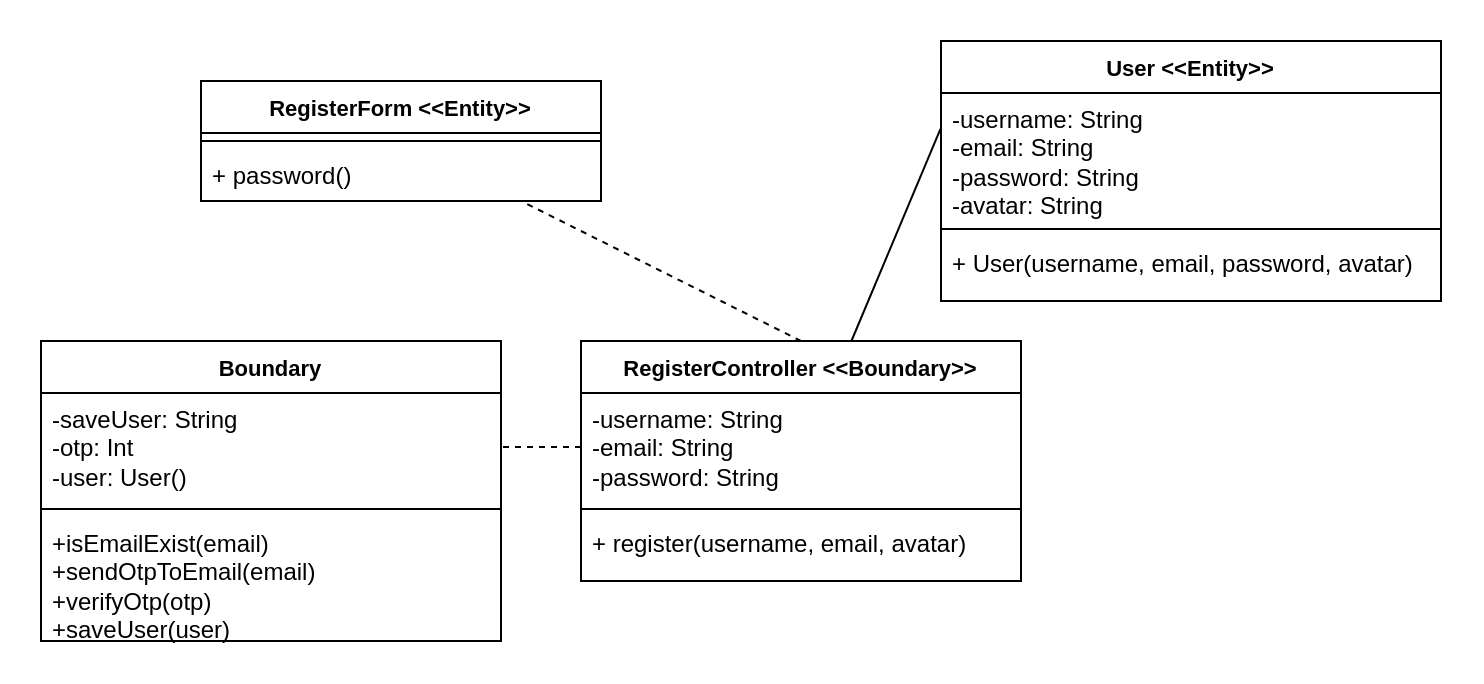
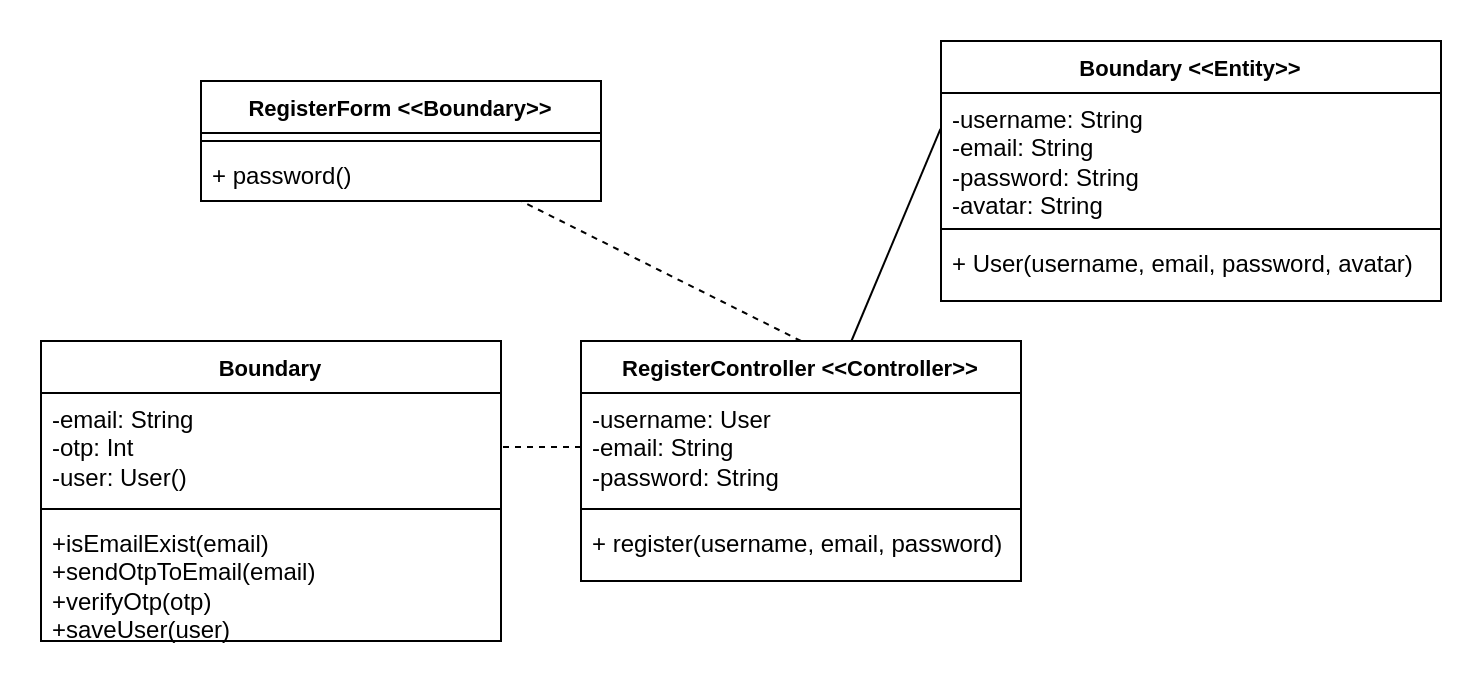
- <mxCell id="9" value="&lt;font style=&quot;font-size: 11px;&quot;&gt;User&amp;nbsp;&lt;/font&gt;&lt;span style=&quot;font-size: 11px; background-color: initial;&quot;&gt;&amp;lt;&amp;lt;Entity&amp;gt;&amp;gt;&lt;/span&gt;" style="swimlane;fontStyle=1;align=center;verticalAlign=top;childLayout=stackLayout;horizontal=1;startSize=26;horizontalStack=0;resizeParent=1;resizeParentMax=0;resizeLast=0;collapsible=1;marginBottom=0;whiteSpace=wrap;html=1;" vertex="1" parent="1"><mxGeometry x="470" y="20" width="250" height="130" as="geometry" /></mxCell>
+ <mxCell id="9" value="&lt;font style=&quot;font-size: 11px;&quot;&gt;Boundary&amp;nbsp;&lt;/font&gt;&lt;span style=&quot;font-size: 11px; background-color: initial;&quot;&gt;&amp;lt;&amp;lt;Entity&amp;gt;&amp;gt;&lt;/span&gt;" style="swimlane;fontStyle=1;align=center;verticalAlign=top;childLayout=stackLayout;horizontal=1;startSize=26;horizontalStack=0;resizeParent=1;resizeParentMax=0;resizeLast=0;collapsible=1;marginBottom=0;whiteSpace=wrap;html=1;" vertex="1" parent="1"><mxGeometry x="470" y="20" width="250" height="130" as="geometry" /></mxCell>
- <mxCell id="2" value="&lt;font style=&quot;font-size: 11px;&quot;&gt;RegisterForm&amp;nbsp;&lt;/font&gt;&lt;span style=&quot;font-size: 11px; background-color: initial;&quot;&gt;&amp;lt;&amp;lt;Entity&amp;gt;&amp;gt;&lt;/span&gt;" style="swimlane;fontStyle=1;align=center;verticalAlign=top;childLayout=stackLayout;horizontal=1;startSize=26;horizontalStack=0;resizeParent=1;resizeParentMax=0;resizeLast=0;collapsible=1;marginBottom=0;whiteSpace=wrap;html=1;" vertex="1" parent="1"><mxGeometry x="100" y="40" width="200" height="60" as="geometry" /></mxCell>
+ <mxCell id="2" value="&lt;font style=&quot;font-size: 11px;&quot;&gt;RegisterForm&amp;nbsp;&lt;/font&gt;&lt;span style=&quot;font-size: 11px; background-color: initial;&quot;&gt;&amp;lt;&amp;lt;Boundary&amp;gt;&amp;gt;&lt;/span&gt;" style="swimlane;fontStyle=1;align=center;verticalAlign=top;childLayout=stackLayout;horizontal=1;startSize=26;horizontalStack=0;resizeParent=1;resizeParentMax=0;resizeLast=0;collapsible=1;marginBottom=0;whiteSpace=wrap;html=1;" vertex="1" parent="1"><mxGeometry x="100" y="40" width="200" height="60" as="geometry" /></mxCell>
- <mxCell id="5" value="&lt;font style=&quot;font-size: 11px;&quot;&gt;RegisterController&amp;nbsp;&lt;/font&gt;&lt;span style=&quot;font-size: 11px; background-color: initial;&quot;&gt;&amp;lt;&amp;lt;Boundary&amp;gt;&amp;gt;&lt;/span&gt;" style="swimlane;fontStyle=1;align=center;verticalAlign=top;childLayout=stackLayout;horizontal=1;startSize=26;horizontalStack=0;resizeParent=1;resizeParentMax=0;resizeLast=0;collapsible=1;marginBottom=0;whiteSpace=wrap;html=1;" vertex="1" parent="1"><mxGeometry x="290" y="170" width="220" height="120" as="geometry" /></mxCell>
+ <mxCell id="5" value="&lt;font style=&quot;font-size: 11px;&quot;&gt;RegisterController&amp;nbsp;&lt;/font&gt;&lt;span style=&quot;font-size: 11px; background-color: initial;&quot;&gt;&amp;lt;&amp;lt;Controller&amp;gt;&amp;gt;&lt;/span&gt;" style="swimlane;fontStyle=1;align=center;verticalAlign=top;childLayout=stackLayout;horizontal=1;startSize=26;horizontalStack=0;resizeParent=1;resizeParentMax=0;resizeLast=0;collapsible=1;marginBottom=0;whiteSpace=wrap;html=1;" vertex="1" parent="1"><mxGeometry x="290" y="170" width="220" height="120" as="geometry" /></mxCell>
- <mxCell id="16" value="&lt;span style=&quot;background-color: initial;&quot;&gt;-saveUser: String&lt;/span&gt;&lt;div&gt;-otp: Int&lt;/div&gt;&lt;div&gt;-user: User()&lt;/div&gt;" style="text;strokeColor=none;fillColor=none;align=left;verticalAlign=top;spacingLeft=4;spacingRight=4;overflow=hidden;rotatable=0;points=[[0,0.5],[1,0.5]];portConstraint=eastwest;whiteSpace=wrap;html=1;" vertex="1" parent="15"><mxGeometry y="26" width="230" height="54" as="geometry" /></mxCell>
+ <mxCell id="16" value="&lt;span style=&quot;background-color: initial;&quot;&gt;-email: String&lt;/span&gt;&lt;div&gt;-otp: Int&lt;/div&gt;&lt;div&gt;-user: User()&lt;/div&gt;" style="text;strokeColor=none;fillColor=none;align=left;verticalAlign=top;spacingLeft=4;spacingRight=4;overflow=hidden;rotatable=0;points=[[0,0.5],[1,0.5]];portConstraint=eastwest;whiteSpace=wrap;html=1;" vertex="1" parent="15"><mxGeometry y="26" width="230" height="54" as="geometry" /></mxCell>
- <mxCell id="6" value="-username: String&lt;div&gt;-email: String&lt;/div&gt;&lt;div&gt;-password: String&lt;/div&gt;" style="text;strokeColor=none;fillColor=none;align=left;verticalAlign=top;spacingLeft=4;spacingRight=4;overflow=hidden;rotatable=0;points=[[0,0.5],[1,0.5]];portConstraint=eastwest;whiteSpace=wrap;html=1;" vertex="1" parent="5"><mxGeometry y="26" width="220" height="54" as="geometry" /></mxCell>
+ <mxCell id="6" value="-username: User&lt;div&gt;-email: String&lt;/div&gt;&lt;div&gt;-password: String&lt;/div&gt;" style="text;strokeColor=none;fillColor=none;align=left;verticalAlign=top;spacingLeft=4;spacingRight=4;overflow=hidden;rotatable=0;points=[[0,0.5],[1,0.5]];portConstraint=eastwest;whiteSpace=wrap;html=1;" vertex="1" parent="5"><mxGeometry y="26" width="220" height="54" as="geometry" /></mxCell>
- <mxCell id="8" value="+ register(username, email, avatar)" style="text;strokeColor=none;fillColor=none;align=left;verticalAlign=top;spacingLeft=4;spacingRight=4;overflow=hidden;rotatable=0;points=[[0,0.5],[1,0.5]];portConstraint=eastwest;whiteSpace=wrap;html=1;" vertex="1" parent="5"><mxGeometry y="88" width="220" height="32" as="geometry" /></mxCell>
+ <mxCell id="8" value="+ register(username, email, password)" style="text;strokeColor=none;fillColor=none;align=left;verticalAlign=top;spacingLeft=4;spacingRight=4;overflow=hidden;rotatable=0;points=[[0,0.5],[1,0.5]];portConstraint=eastwest;whiteSpace=wrap;html=1;" vertex="1" parent="5"><mxGeometry y="88" width="220" height="32" as="geometry" /></mxCell>
